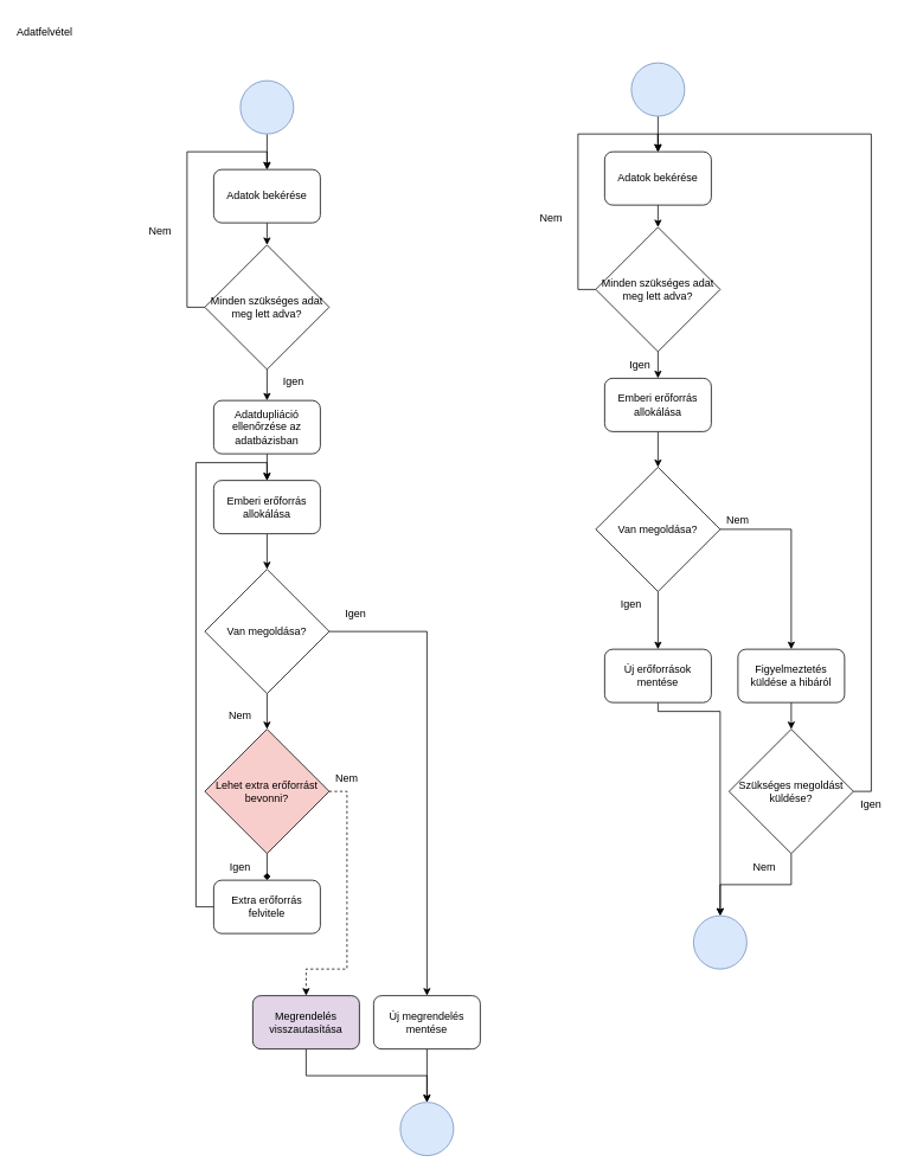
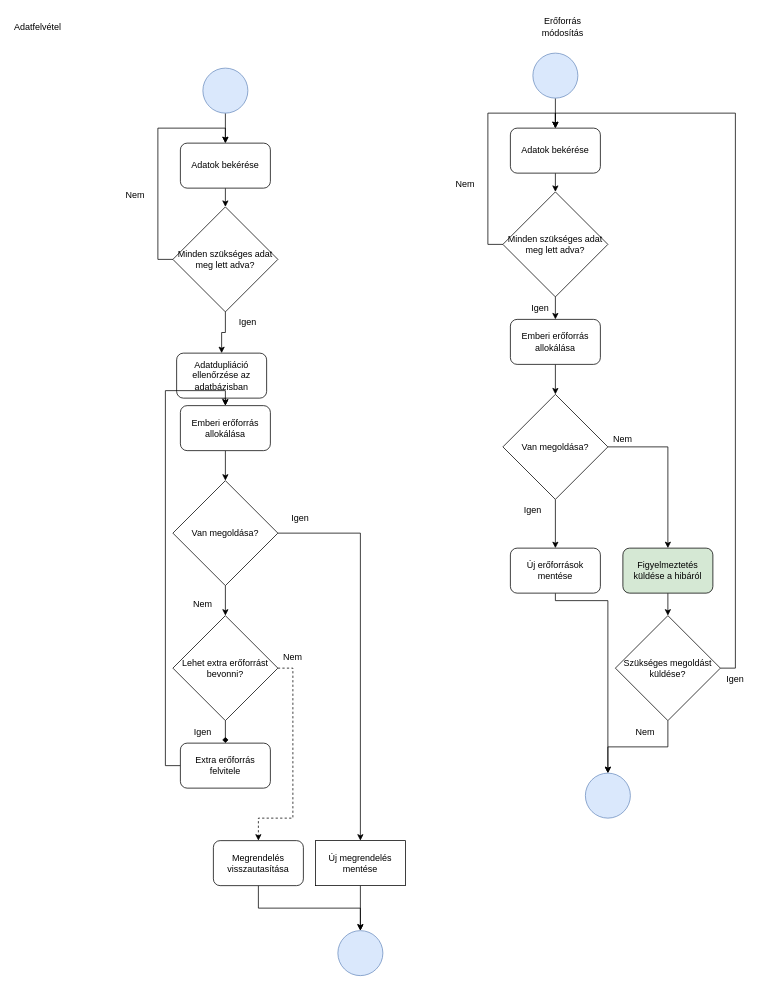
+ <mxCell id="28" value="Erőforrás módosítás" style="text;html=1;align=center;verticalAlign=middle;whiteSpace=wrap;rounded=0;" vertex="1" parent="1"><mxGeometry x="720" y="20" width="60" height="30" as="geometry" /></mxCell>
- <mxCell id="11" value="Adatdupliáció ellenőrzése az adatbázisban" style="rounded=1;whiteSpace=wrap;html=1;" vertex="1" parent="1"><mxGeometry x="240" y="450" width="120" height="60" as="geometry" /></mxCell>
+ <mxCell id="11" value="Adatdupliáció ellenőrzése az adatbázisban" style="rounded=1;whiteSpace=wrap;html=1;" vertex="1" parent="1"><mxGeometry x="235" y="470" width="120" height="60" as="geometry" /></mxCell>
- <mxCell id="50" value="Figyelmeztetés küldése a hibáról" style="rounded=1;whiteSpace=wrap;html=1;" vertex="1" parent="1"><mxGeometry x="830" y="730" width="120" height="60" as="geometry" /></mxCell>
+ <mxCell id="50" value="Figyelmeztetés küldése a hibáról" style="rounded=1;whiteSpace=wrap;html=1;fillColor=#d5e8d4;" vertex="1" parent="1"><mxGeometry x="830" y="730" width="120" height="60" as="geometry" /></mxCell>
- <mxCell id="19" value="Lehet extra erőforrást bevonni?" style="rhombus;whiteSpace=wrap;html=1;fillColor=#f8cecc;" vertex="1" parent="1"><mxGeometry x="230" y="820" width="140" height="140" as="geometry" /></mxCell>
+ <mxCell id="19" value="Lehet extra erőforrást bevonni?" style="rhombus;whiteSpace=wrap;html=1;" vertex="1" parent="1"><mxGeometry x="230" y="820" width="140" height="140" as="geometry" /></mxCell>
- <mxCell id="26" value="Megrendelés visszautasítása" style="rounded=1;whiteSpace=wrap;html=1;fillColor=#e1d5e7;" vertex="1" parent="1"><mxGeometry x="284" y="1120" width="120" height="60" as="geometry" /></mxCell>
+ <mxCell id="26" value="Megrendelés visszautasítása" style="rounded=1;whiteSpace=wrap;html=1;" vertex="1" parent="1"><mxGeometry x="284" y="1120" width="120" height="60" as="geometry" /></mxCell>
- <mxCell id="24" value="Új megrendelés mentése" style="rounded=1;whiteSpace=wrap;html=1;" vertex="1" parent="1"><mxGeometry x="420" y="1120" width="120" height="60" as="geometry" /></mxCell>
+ <mxCell id="24" value="Új megrendelés mentése" style="whiteSpace=wrap;html=1;rounded=0;" vertex="1" parent="1"><mxGeometry x="420" y="1120" width="120" height="60" as="geometry" /></mxCell>
